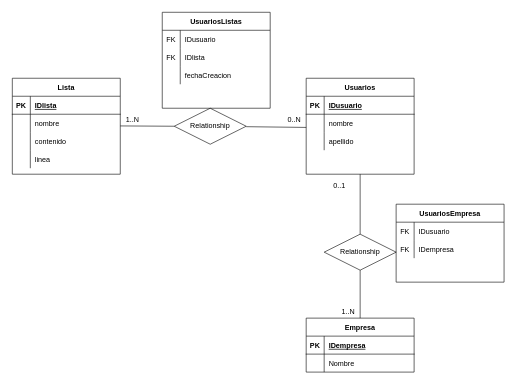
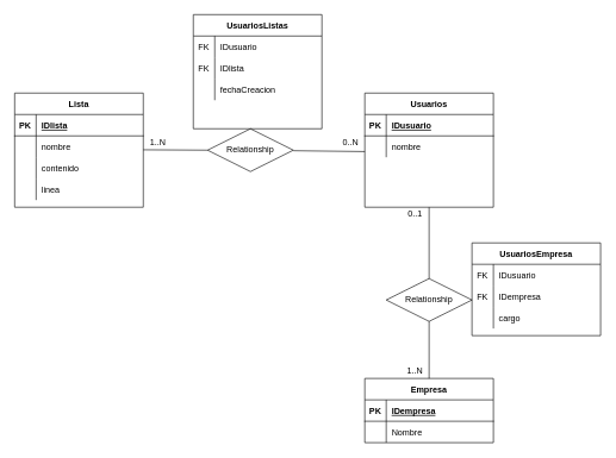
- <mxCell id="25" value="apellido" style="shape=partialRectangle;connectable=0;fillColor=none;top=0;left=0;bottom=0;right=0;align=left;spacingLeft=6;overflow=hidden;" vertex="1" parent="23"><mxGeometry x="30" width="150" height="30" as="geometry" /></mxCell>
- <mxCell id="40" value="0..1" style="text;html=1;align=center;verticalAlign=middle;resizable=0;points=[];autosize=1;" vertex="1" parent="1"><mxGeometry x="545" y="300" width="40" height="20" as="geometry" /></mxCell>
+ <mxCell id="40" value="0..1" style="text;html=1;align=center;verticalAlign=middle;resizable=0;points=[];autosize=1;" vertex="1" parent="1"><mxGeometry x="560" y="290" width="40" height="20" as="geometry" /></mxCell>
+ <mxCell id="53" value="cargo" style="shape=partialRectangle;connectable=0;fillColor=none;top=0;left=0;bottom=0;right=0;align=left;spacingLeft=6;overflow=hidden;" vertex="1" parent="51"><mxGeometry x="30" width="150" height="30" as="geometry" /></mxCell>
